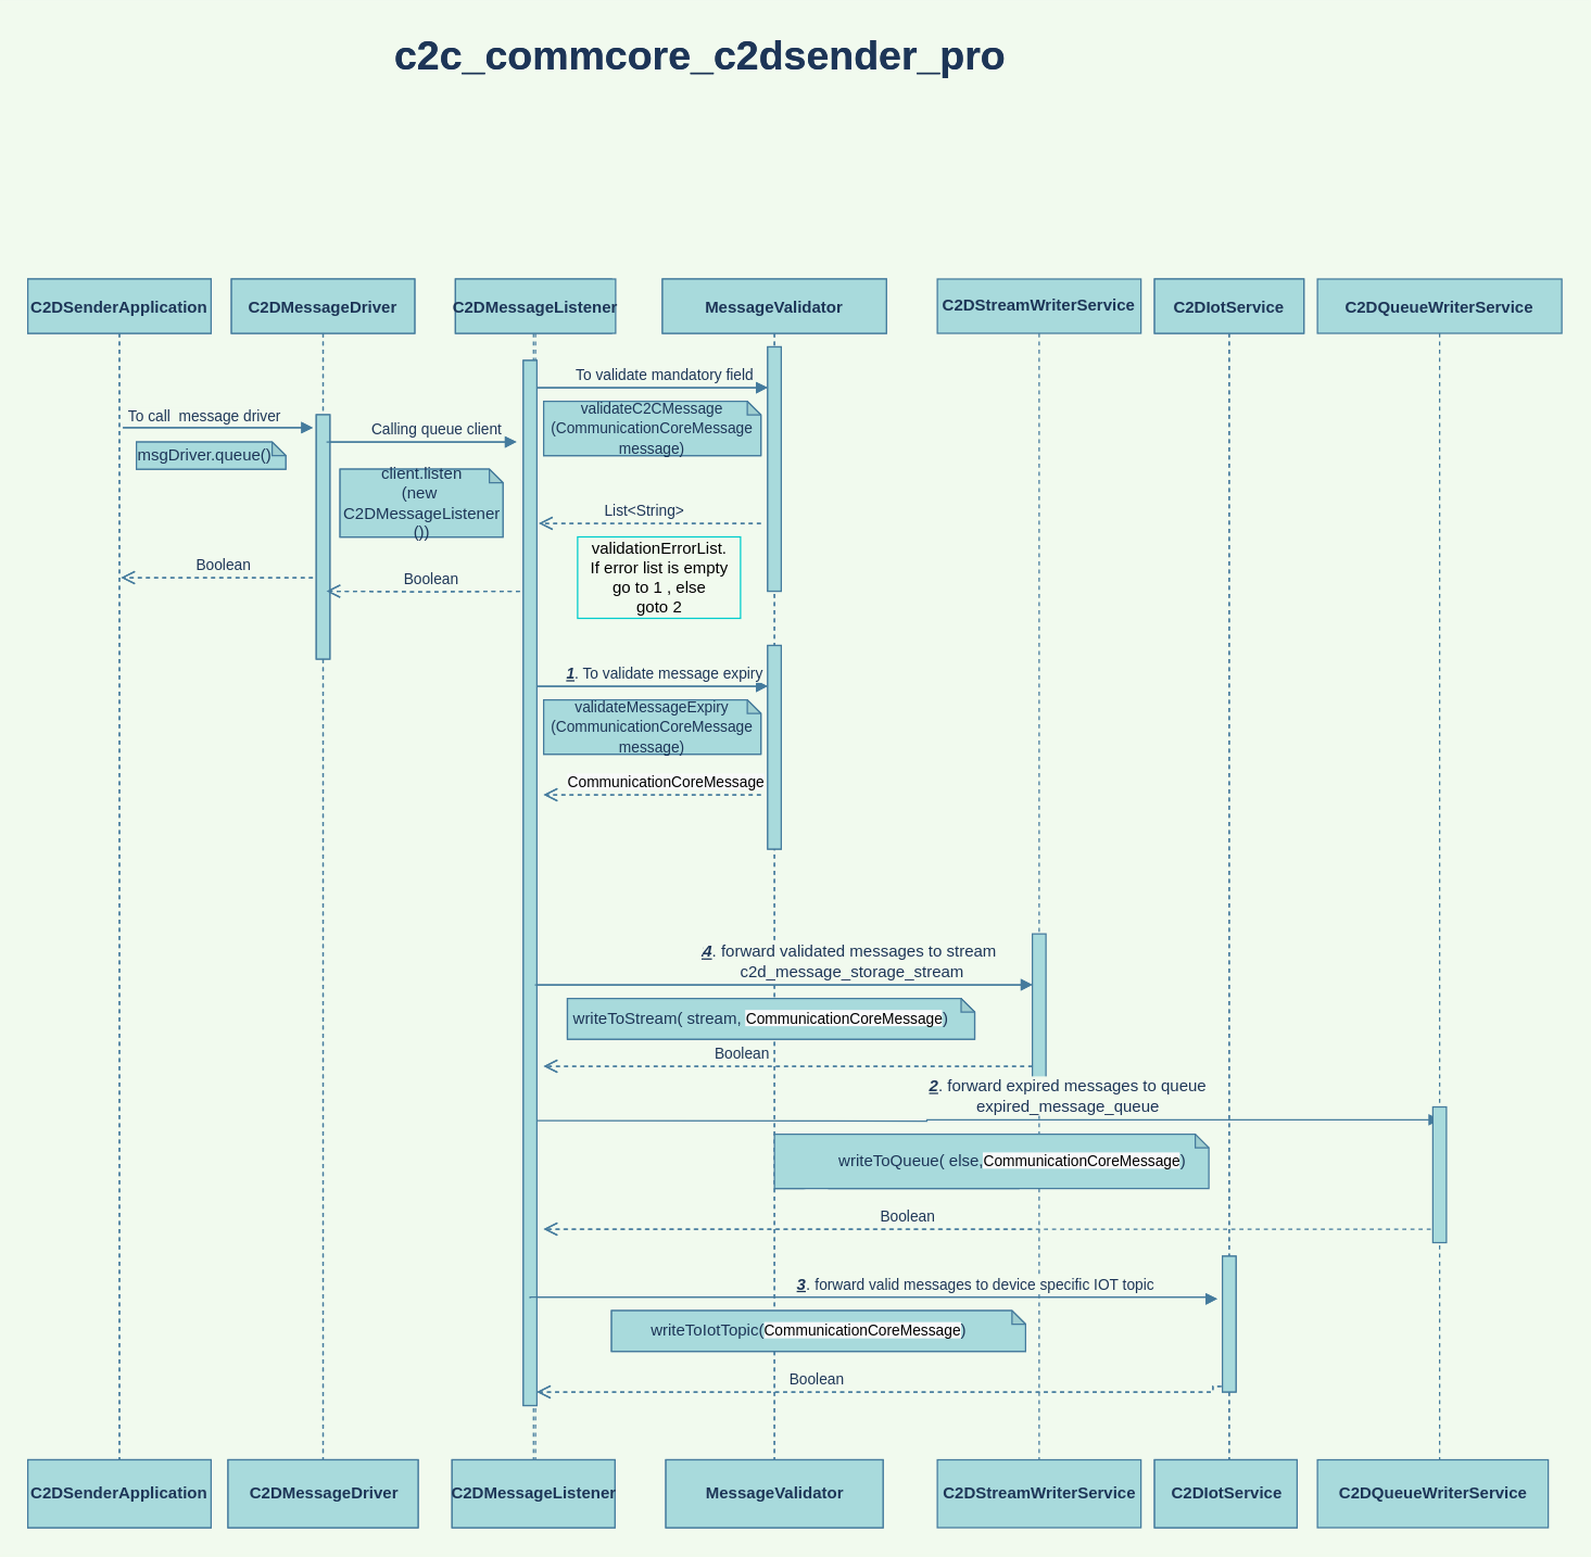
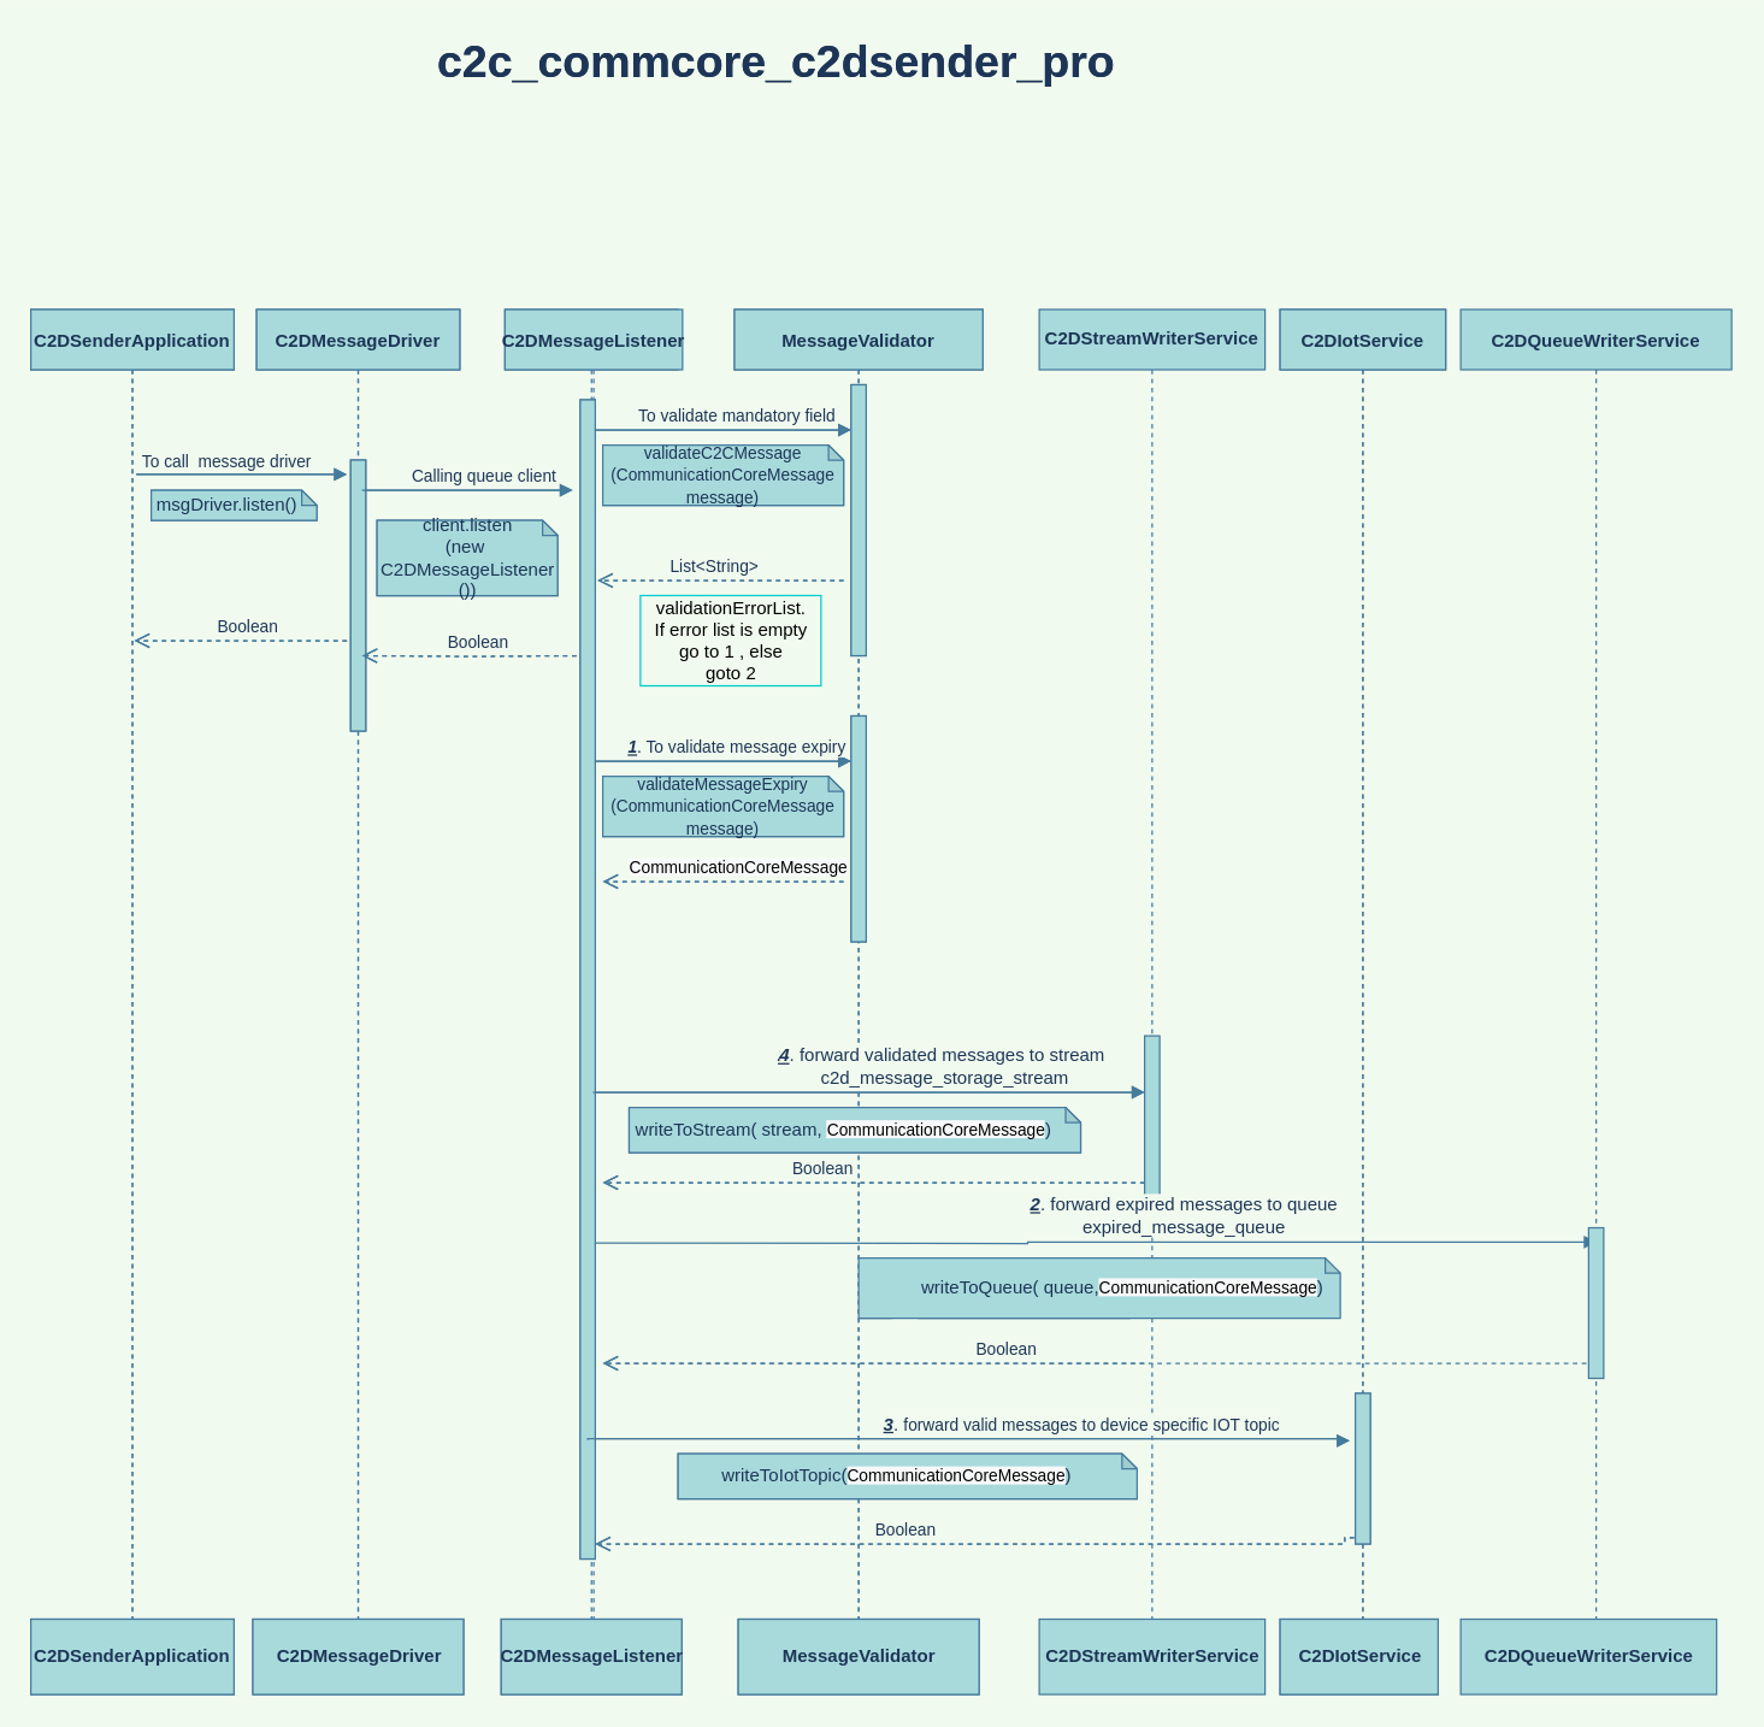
- <mxCell id="86" value="&lt;div style=&quot;text-transform: none ; text-indent: 0px ; letter-spacing: normal ; font-style: normal ; word-spacing: 0px ; box-sizing: border-box&quot;&gt;&lt;font style=&quot;font-size: 12px&quot;&gt;&amp;nbsp; &amp;nbsp;msgDriver.queue()&lt;/font&gt;&lt;/div&gt;" style="text;html=1;align=center;verticalAlign=middle;resizable=0;points=[];autosize=1;strokeColor=none;fontColor=#1D3557;" parent="1" vertex="1"><mxGeometry x="85" y="325" width="120" height="20" as="geometry" /></mxCell>
+ <mxCell id="86" value="&lt;div style=&quot;text-transform: none ; text-indent: 0px ; letter-spacing: normal ; font-style: normal ; word-spacing: 0px ; box-sizing: border-box&quot;&gt;&lt;font style=&quot;font-size: 12px&quot;&gt;&amp;nbsp; &amp;nbsp;msgDriver.listen()&lt;/font&gt;&lt;/div&gt;" style="text;html=1;align=center;verticalAlign=middle;resizable=0;points=[];autosize=1;strokeColor=none;fontColor=#1D3557;" parent="1" vertex="1"><mxGeometry x="85" y="325" width="120" height="20" as="geometry" /></mxCell>
- <mxCell id="79" value="&lt;div style=&quot;text-transform: none ; text-indent: 0px ; letter-spacing: normal ; font-family: &amp;#34;segoe ui&amp;#34; , , &amp;#34;apple color emoji&amp;#34; , &amp;#34;segoe ui emoji&amp;#34; , sans-serif ; font-style: normal ; font-weight: 400 ; word-spacing: 0px ; box-sizing: border-box&quot;&gt;&lt;font style=&quot;font-size: 12px&quot;&gt;writeToQueue( else,&lt;span style=&quot;text-align: center ; color: rgb(0 , 0 , 0) ; text-transform: none ; text-indent: 0px ; letter-spacing: normal ; font-family: &amp;#34;helvetica&amp;#34; ; font-size: 11px ; font-style: normal ; font-variant: normal ; font-weight: 400 ; text-decoration: none ; word-spacing: 0px ; display: inline ; float: none ; background-color: rgb(248 , 249 , 250)&quot;&gt;CommunicationCoreMessage&lt;/span&gt;)&lt;/font&gt;&lt;/div&gt;" style="text;html=1;align=center;verticalAlign=middle;resizable=0;points=[];autosize=1;strokeColor=none;fontColor=#1D3557;" parent="1" vertex="1"><mxGeometry x="605" y="845" width="280" height="20" as="geometry" /></mxCell>
+ <mxCell id="79" value="&lt;div style=&quot;text-transform: none ; text-indent: 0px ; letter-spacing: normal ; font-family: &amp;#34;segoe ui&amp;#34; , , &amp;#34;apple color emoji&amp;#34; , &amp;#34;segoe ui emoji&amp;#34; , sans-serif ; font-style: normal ; font-weight: 400 ; word-spacing: 0px ; box-sizing: border-box&quot;&gt;&lt;font style=&quot;font-size: 12px&quot;&gt;writeToQueue( queue,&lt;span style=&quot;text-align: center ; color: rgb(0 , 0 , 0) ; text-transform: none ; text-indent: 0px ; letter-spacing: normal ; font-family: &amp;#34;helvetica&amp;#34; ; font-size: 11px ; font-style: normal ; font-variant: normal ; font-weight: 400 ; text-decoration: none ; word-spacing: 0px ; display: inline ; float: none ; background-color: rgb(248 , 249 , 250)&quot;&gt;CommunicationCoreMessage&lt;/span&gt;)&lt;/font&gt;&lt;/div&gt;" style="text;html=1;align=center;verticalAlign=middle;resizable=0;points=[];autosize=1;strokeColor=none;fontColor=#1D3557;" parent="1" vertex="1"><mxGeometry x="605" y="845" width="280" height="20" as="geometry" /></mxCell>
